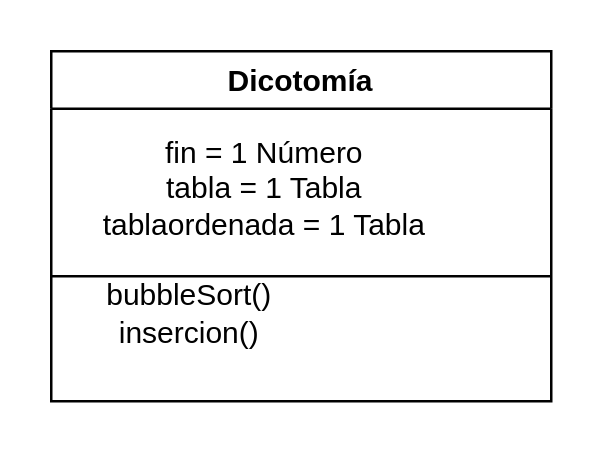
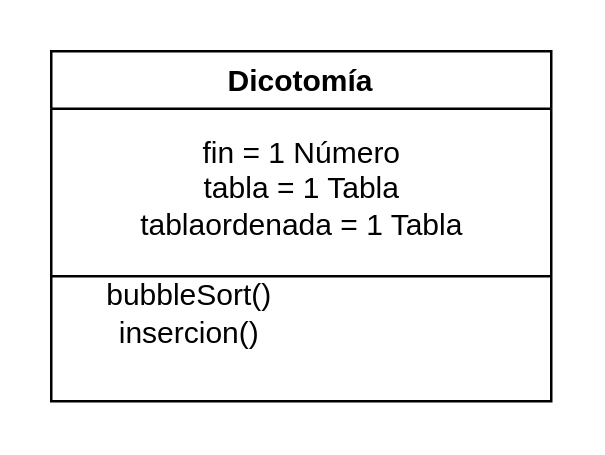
- <mxCell id="3" value="fin = 1 Número&lt;br&gt;tabla = 1 Tabla&lt;br&gt;tablaordenada = 1 Tabla" style="text;html=1;align=center;verticalAlign=middle;resizable=0;points=[];autosize=1;strokeColor=none;fillColor=none;" vertex="1" parent="2"><mxGeometry x="15" y="30" width="140" height="50" as="geometry" /></mxCell>
+ <mxCell id="3" value="fin = 1 Número&lt;br&gt;tabla = 1 Tabla&lt;br&gt;tablaordenada = 1 Tabla" style="text;html=1;align=center;verticalAlign=middle;resizable=0;points=[];autosize=1;strokeColor=none;fillColor=none;" vertex="1" parent="2"><mxGeometry x="30" y="30" width="140" height="50" as="geometry" /></mxCell>
